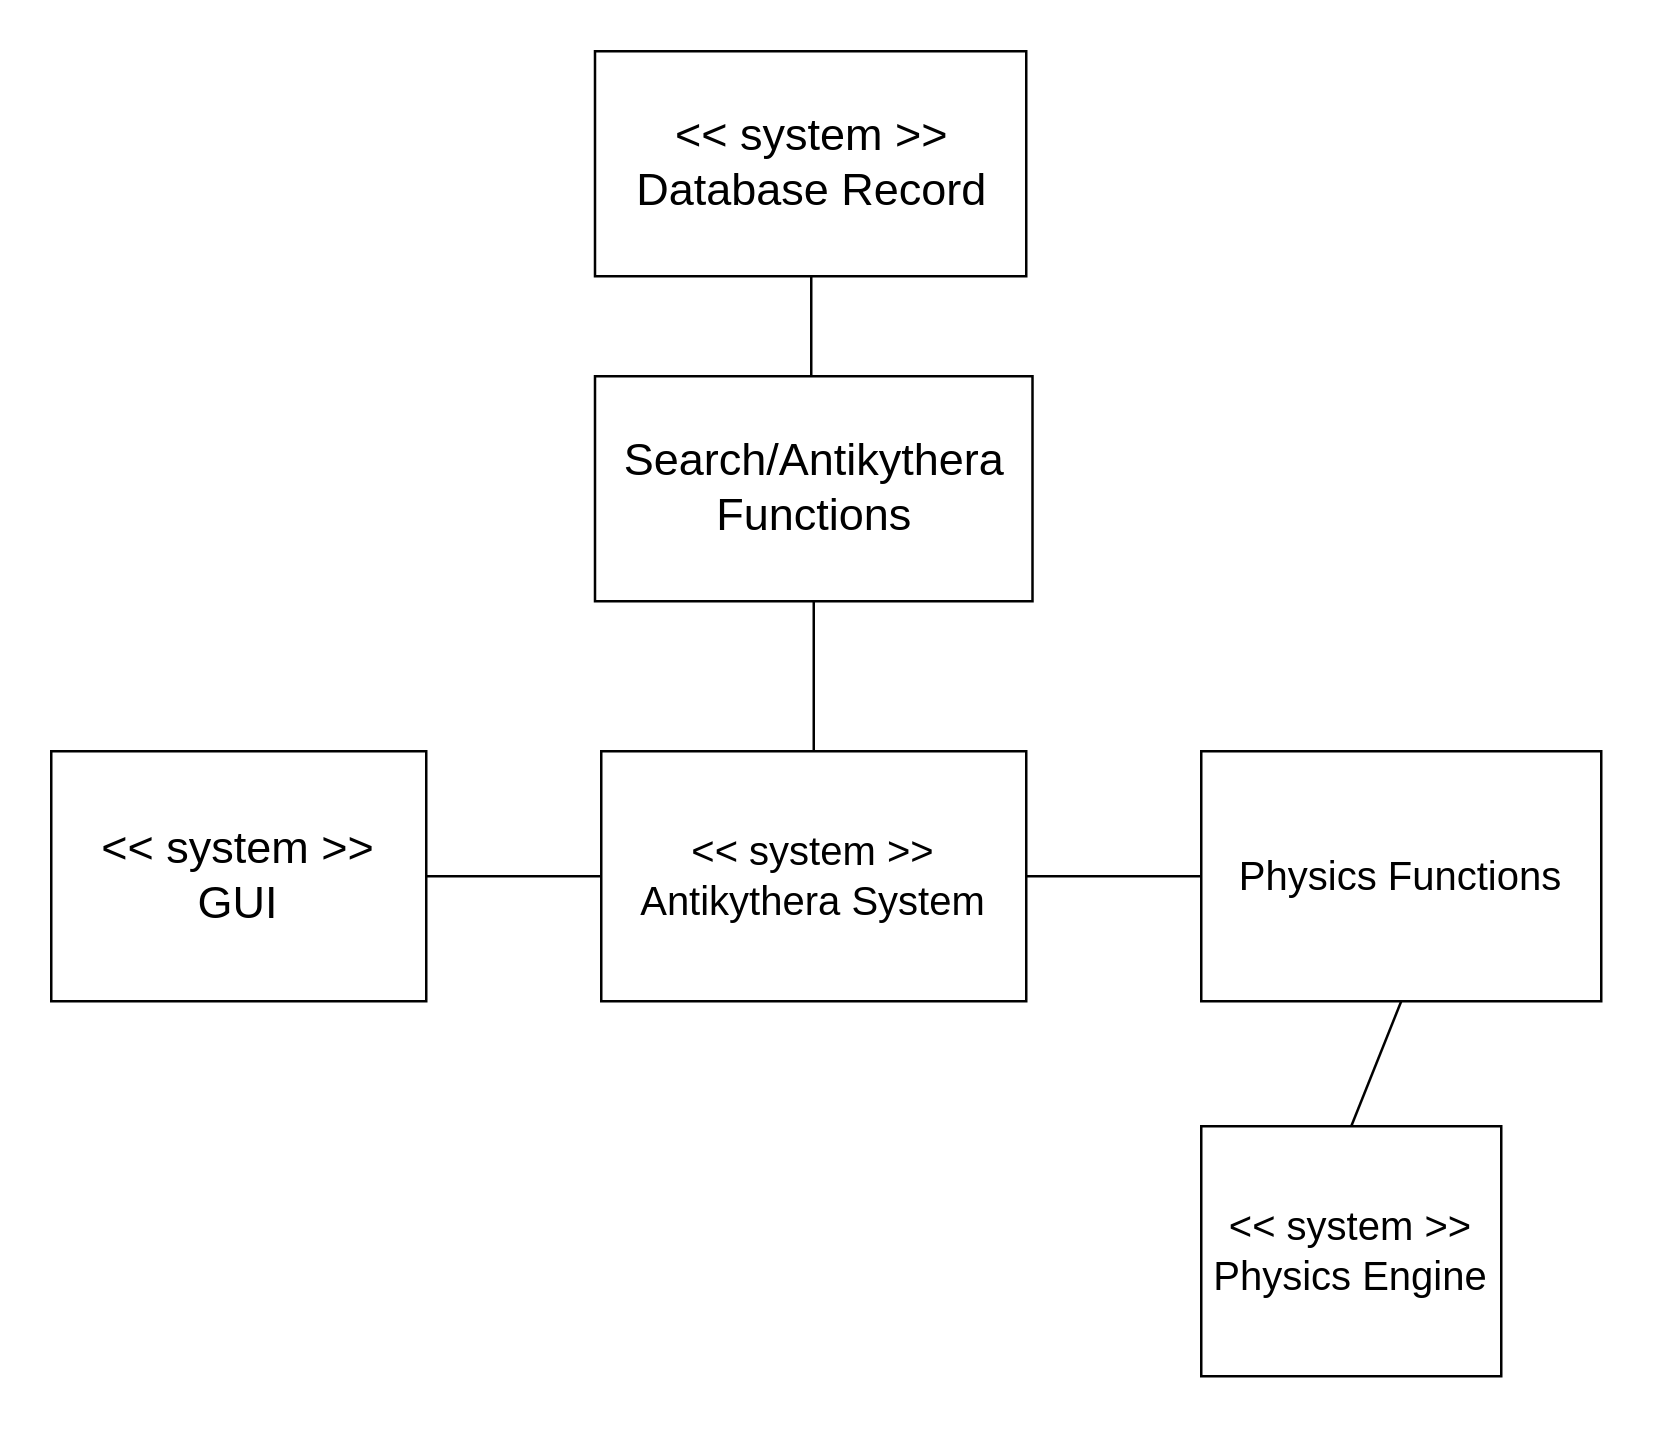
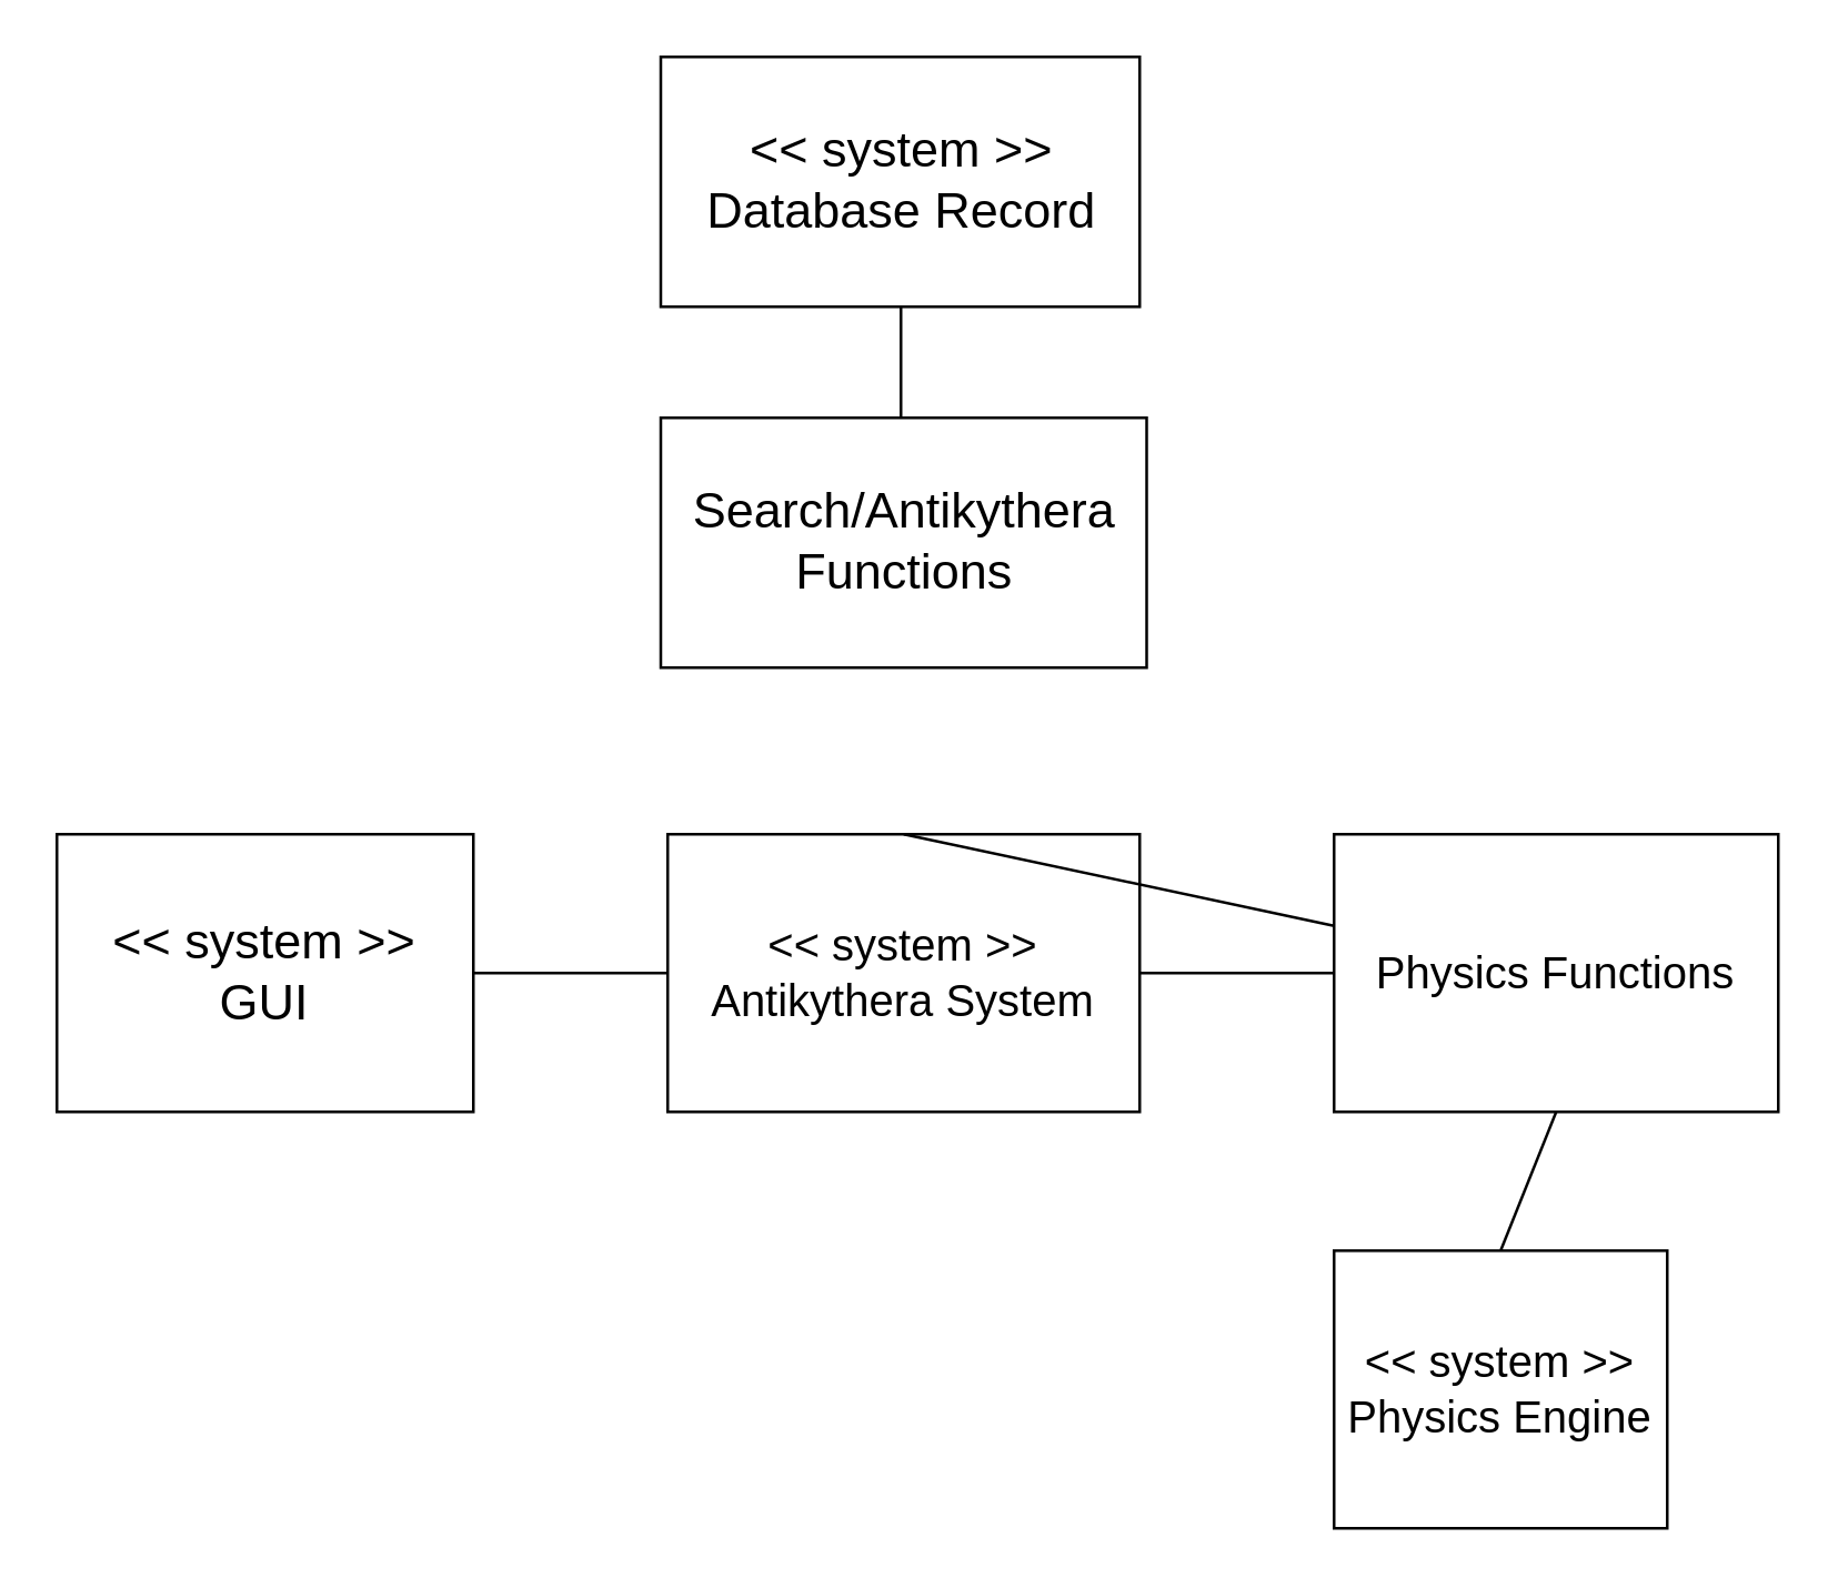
- <mxCell id="7" value="" style="endArrow=none;html=1;exitX=0.5;exitY=0;exitDx=0;exitDy=0;entryX=0.5;entryY=1;entryDx=0;entryDy=0;" parent="1" source="5" edge="1" target="4"><mxGeometry width="50" height="50" relative="1" as="geometry"><mxPoint x="370" y="290" as="sourcePoint" /><mxPoint x="420" y="240" as="targetPoint" /></mxGeometry></mxCell>
+ <mxCell id="7" value="" style="endArrow=none;html=1;exitX=0.5;exitY=0;exitDx=0;exitDy=0;" parent="1" source="5" edge="1" target="10"><mxGeometry width="50" height="50" relative="1" as="geometry"><mxPoint x="370" y="290" as="sourcePoint" /><mxPoint x="420" y="240" as="targetPoint" /></mxGeometry></mxCell>
